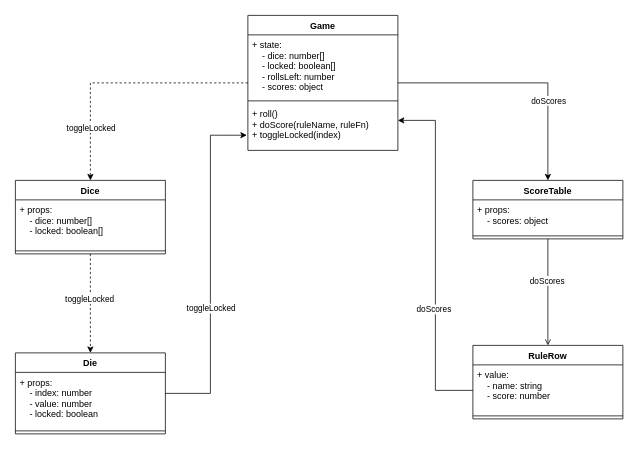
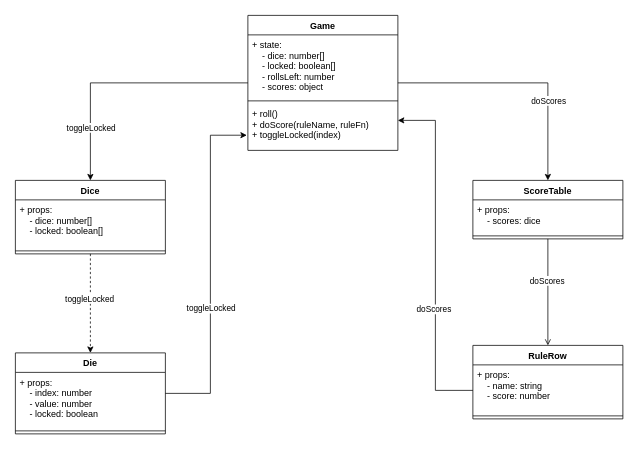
- <mxCell id="4" style="edgeStyle=orthogonalEdgeStyle;orthogonalLoop=1;jettySize=auto;html=1;entryX=0.5;entryY=0;entryDx=0;entryDy=0;rounded=0;dashed=1;" edge="1" parent="1" source="6" target="12"><mxGeometry relative="1" as="geometry" /></mxCell>
+ <mxCell id="4" style="edgeStyle=orthogonalEdgeStyle;orthogonalLoop=1;jettySize=auto;html=1;entryX=0.5;entryY=0;entryDx=0;entryDy=0;rounded=0;" edge="1" parent="1" source="6" target="12"><mxGeometry relative="1" as="geometry" /></mxCell>
- <mxCell id="18" value="+ props:&#10;    - scores: object" style="text;strokeColor=none;fillColor=none;align=left;verticalAlign=top;spacingLeft=4;spacingRight=4;overflow=hidden;rotatable=0;points=[[0,0.5],[1,0.5]];portConstraint=eastwest;" vertex="1" parent="17"><mxGeometry y="26" width="200" height="44" as="geometry" /></mxCell>
+ <mxCell id="18" value="+ props:&#10;    - scores: dice" style="text;strokeColor=none;fillColor=none;align=left;verticalAlign=top;spacingLeft=4;spacingRight=4;overflow=hidden;rotatable=0;points=[[0,0.5],[1,0.5]];portConstraint=eastwest;" vertex="1" parent="17"><mxGeometry y="26" width="200" height="44" as="geometry" /></mxCell>
- <mxCell id="28" value="+ value:&#10;    - name: string&#10;    - score: number" style="text;strokeColor=none;fillColor=none;align=left;verticalAlign=top;spacingLeft=4;spacingRight=4;overflow=hidden;rotatable=0;points=[[0,0.5],[1,0.5]];portConstraint=eastwest;" vertex="1" parent="27"><mxGeometry y="26" width="200" height="64" as="geometry" /></mxCell>
+ <mxCell id="28" value="+ props:&#10;    - name: string&#10;    - score: number" style="text;strokeColor=none;fillColor=none;align=left;verticalAlign=top;spacingLeft=4;spacingRight=4;overflow=hidden;rotatable=0;points=[[0,0.5],[1,0.5]];portConstraint=eastwest;" vertex="1" parent="27"><mxGeometry y="26" width="200" height="64" as="geometry" /></mxCell>
